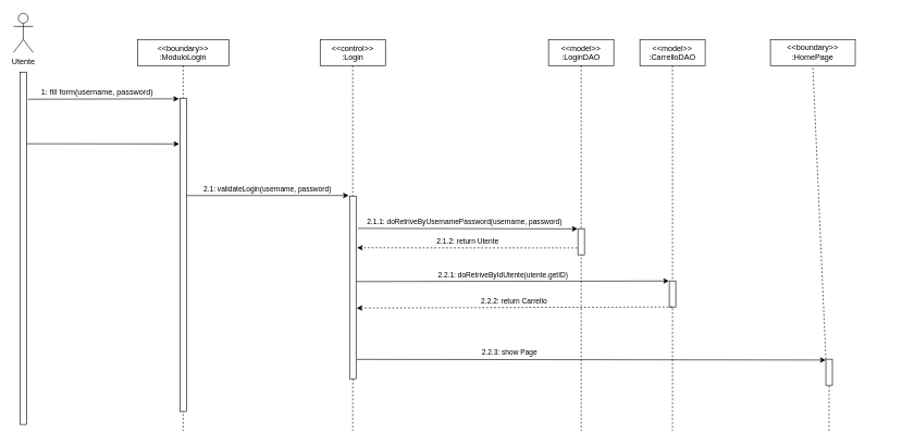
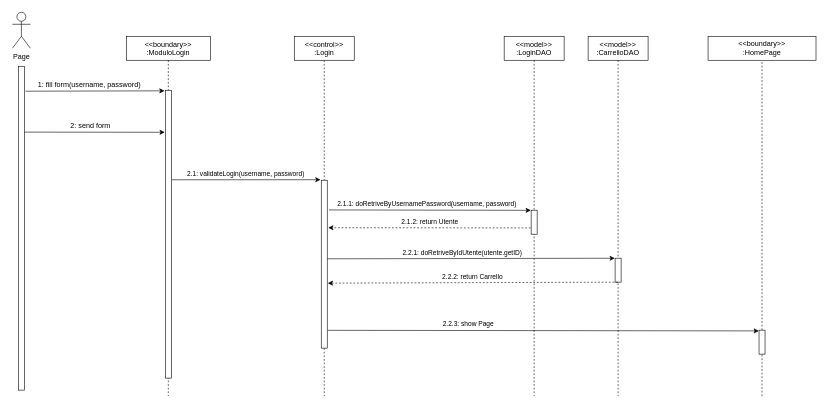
- <mxCell id="13" value="&amp;lt;&amp;lt;boundary&amp;gt;&amp;gt;&lt;br&gt;:HomePage" style="rounded=0;whiteSpace=wrap;html=1;" vertex="1" parent="1"><mxGeometry x="1180" y="60" width="130" height="40" as="geometry" /></mxCell>
+ <mxCell id="13" value="&amp;lt;&amp;lt;boundary&amp;gt;&amp;gt;&lt;br&gt;:HomePage" style="rounded=0;whiteSpace=wrap;html=1;" vertex="1" parent="1"><mxGeometry x="1180" y="60" width="180" height="40" as="geometry" /></mxCell>
- <mxCell id="6" value="Utente" style="shape=umlActor;verticalLabelPosition=bottom;verticalAlign=top;html=1;outlineConnect=0;" vertex="1" parent="1"><mxGeometry x="20" y="20" width="30" height="60" as="geometry" /></mxCell>
+ <mxCell id="6" value="Page" style="shape=umlActor;verticalLabelPosition=bottom;verticalAlign=top;html=1;outlineConnect=0;" vertex="1" parent="1"><mxGeometry x="20" y="20" width="30" height="60" as="geometry" /></mxCell>
+ <mxCell id="15" value="2: send form" style="text;html=1;align=center;verticalAlign=middle;resizable=0;points=[];autosize=1;" vertex="1" parent="1"><mxGeometry x="110" y="200" width="80" height="20" as="geometry" /></mxCell>
